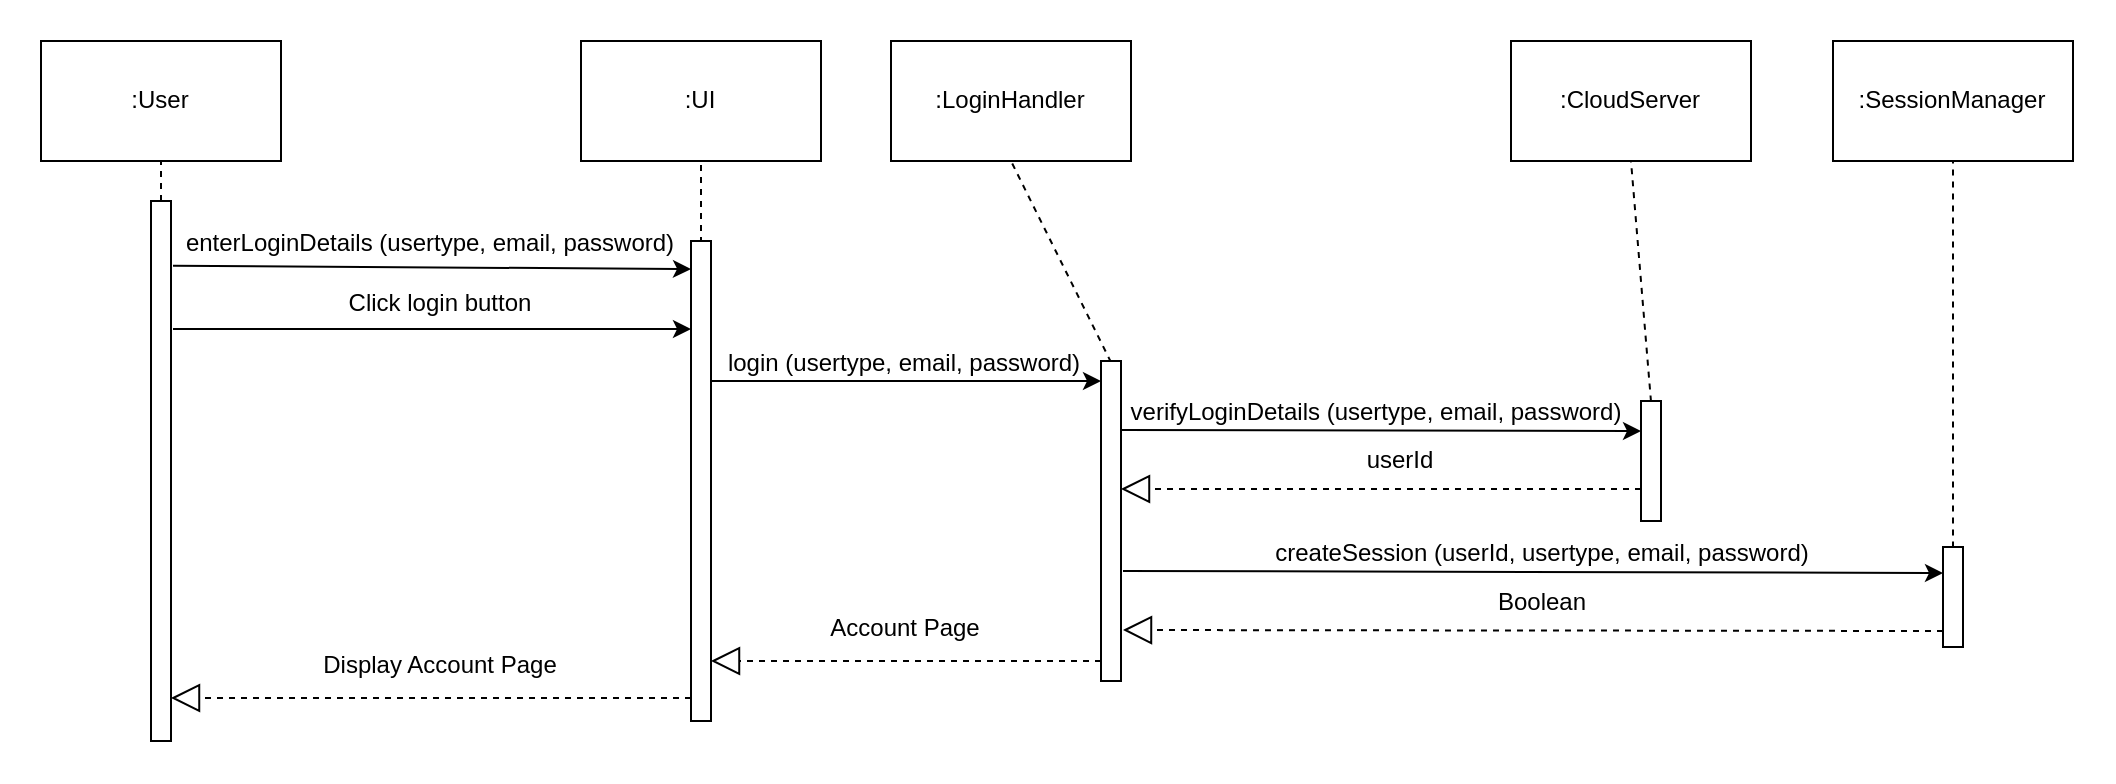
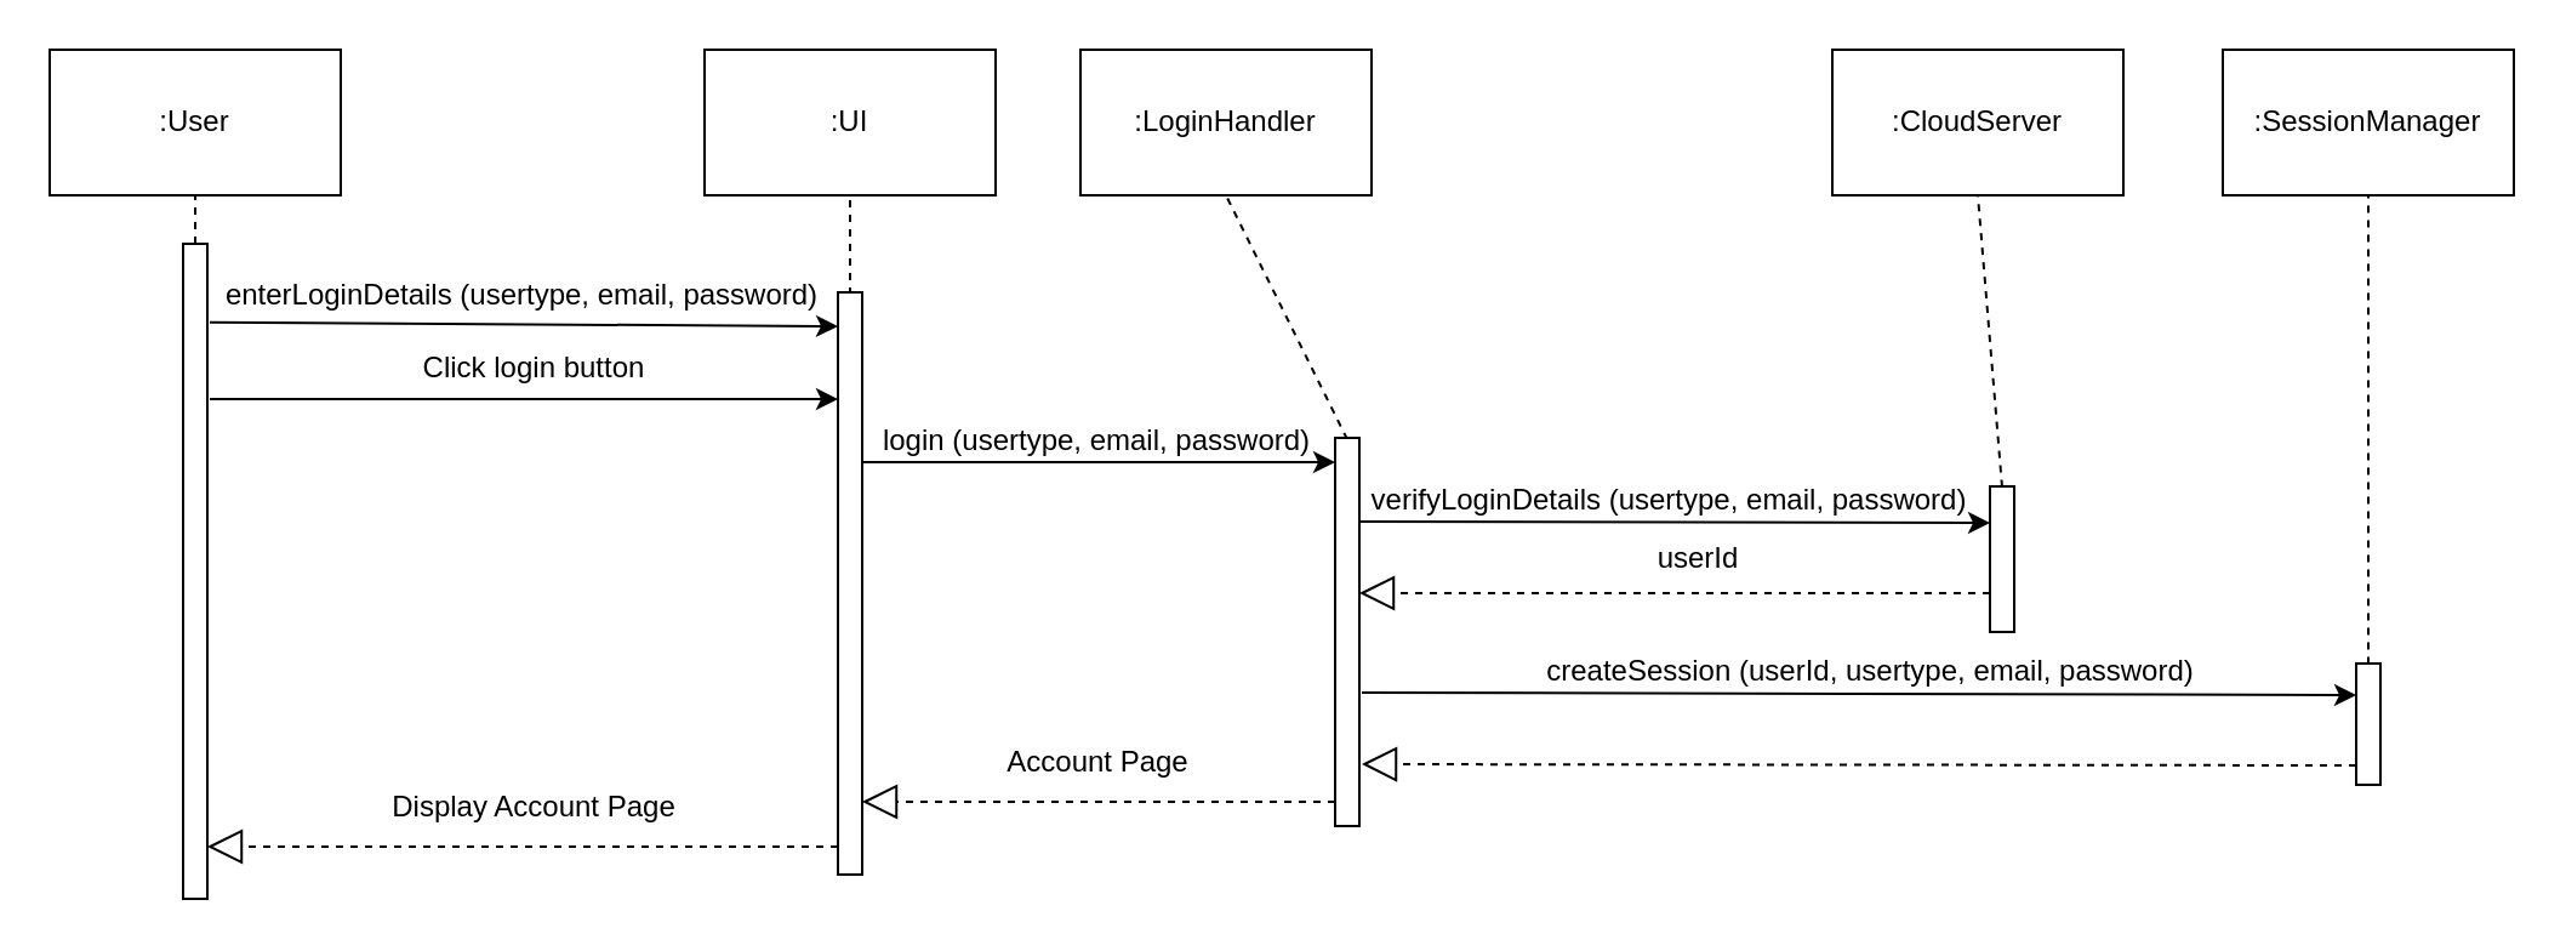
- <mxCell id="32" value="Boolean" style="text;html=1;strokeColor=none;fillColor=none;align=center;verticalAlign=middle;whiteSpace=wrap;rounded=0;" parent="1" vertex="1"><mxGeometry x="751" y="290.5" width="40" height="20" as="geometry" /></mxCell>
